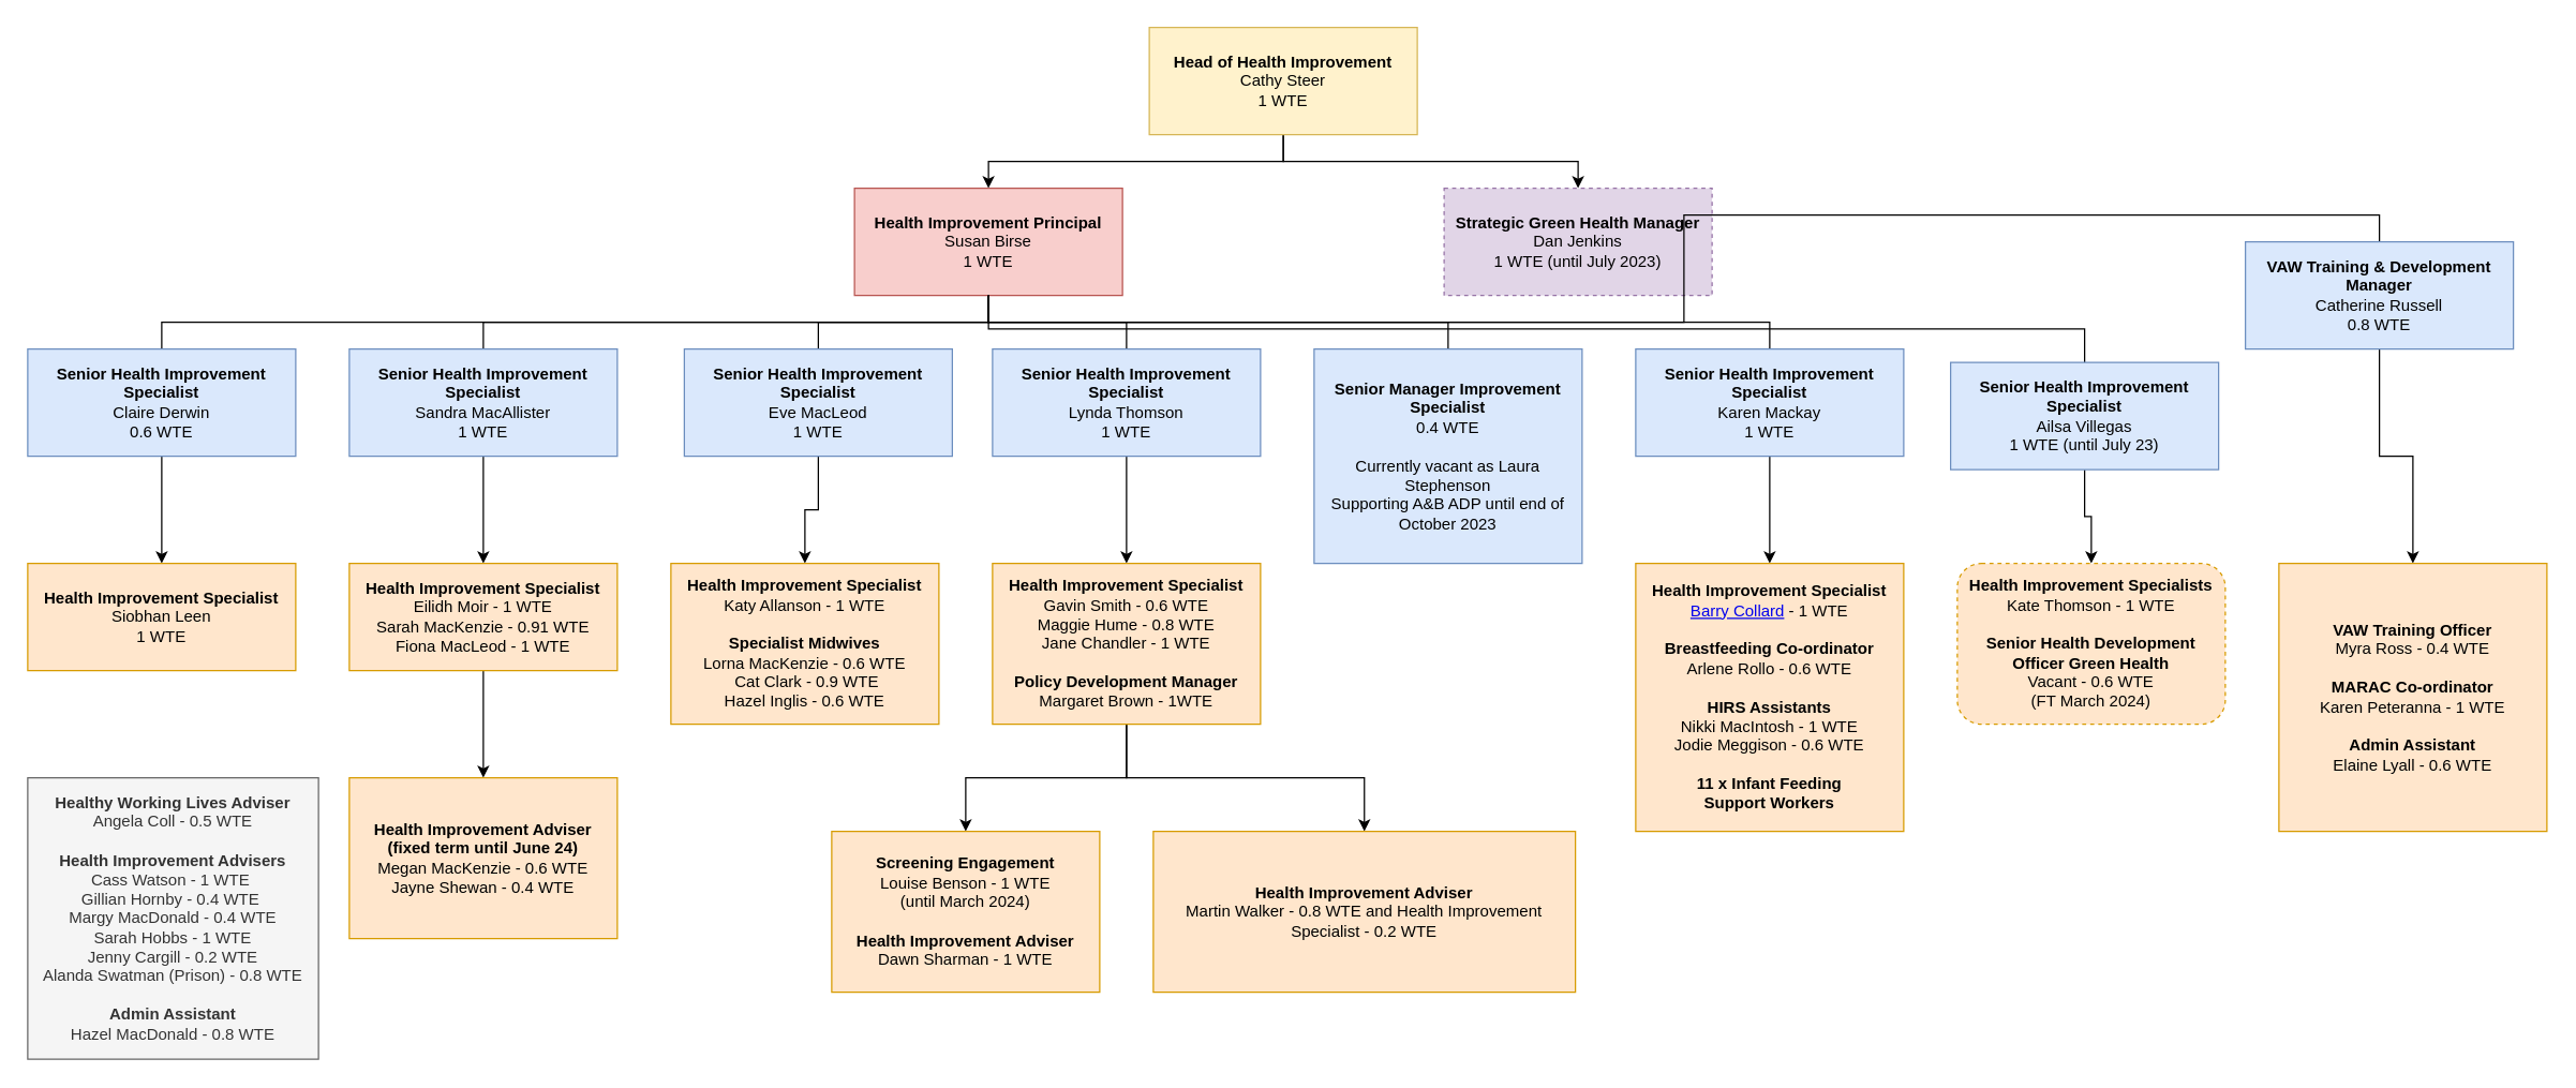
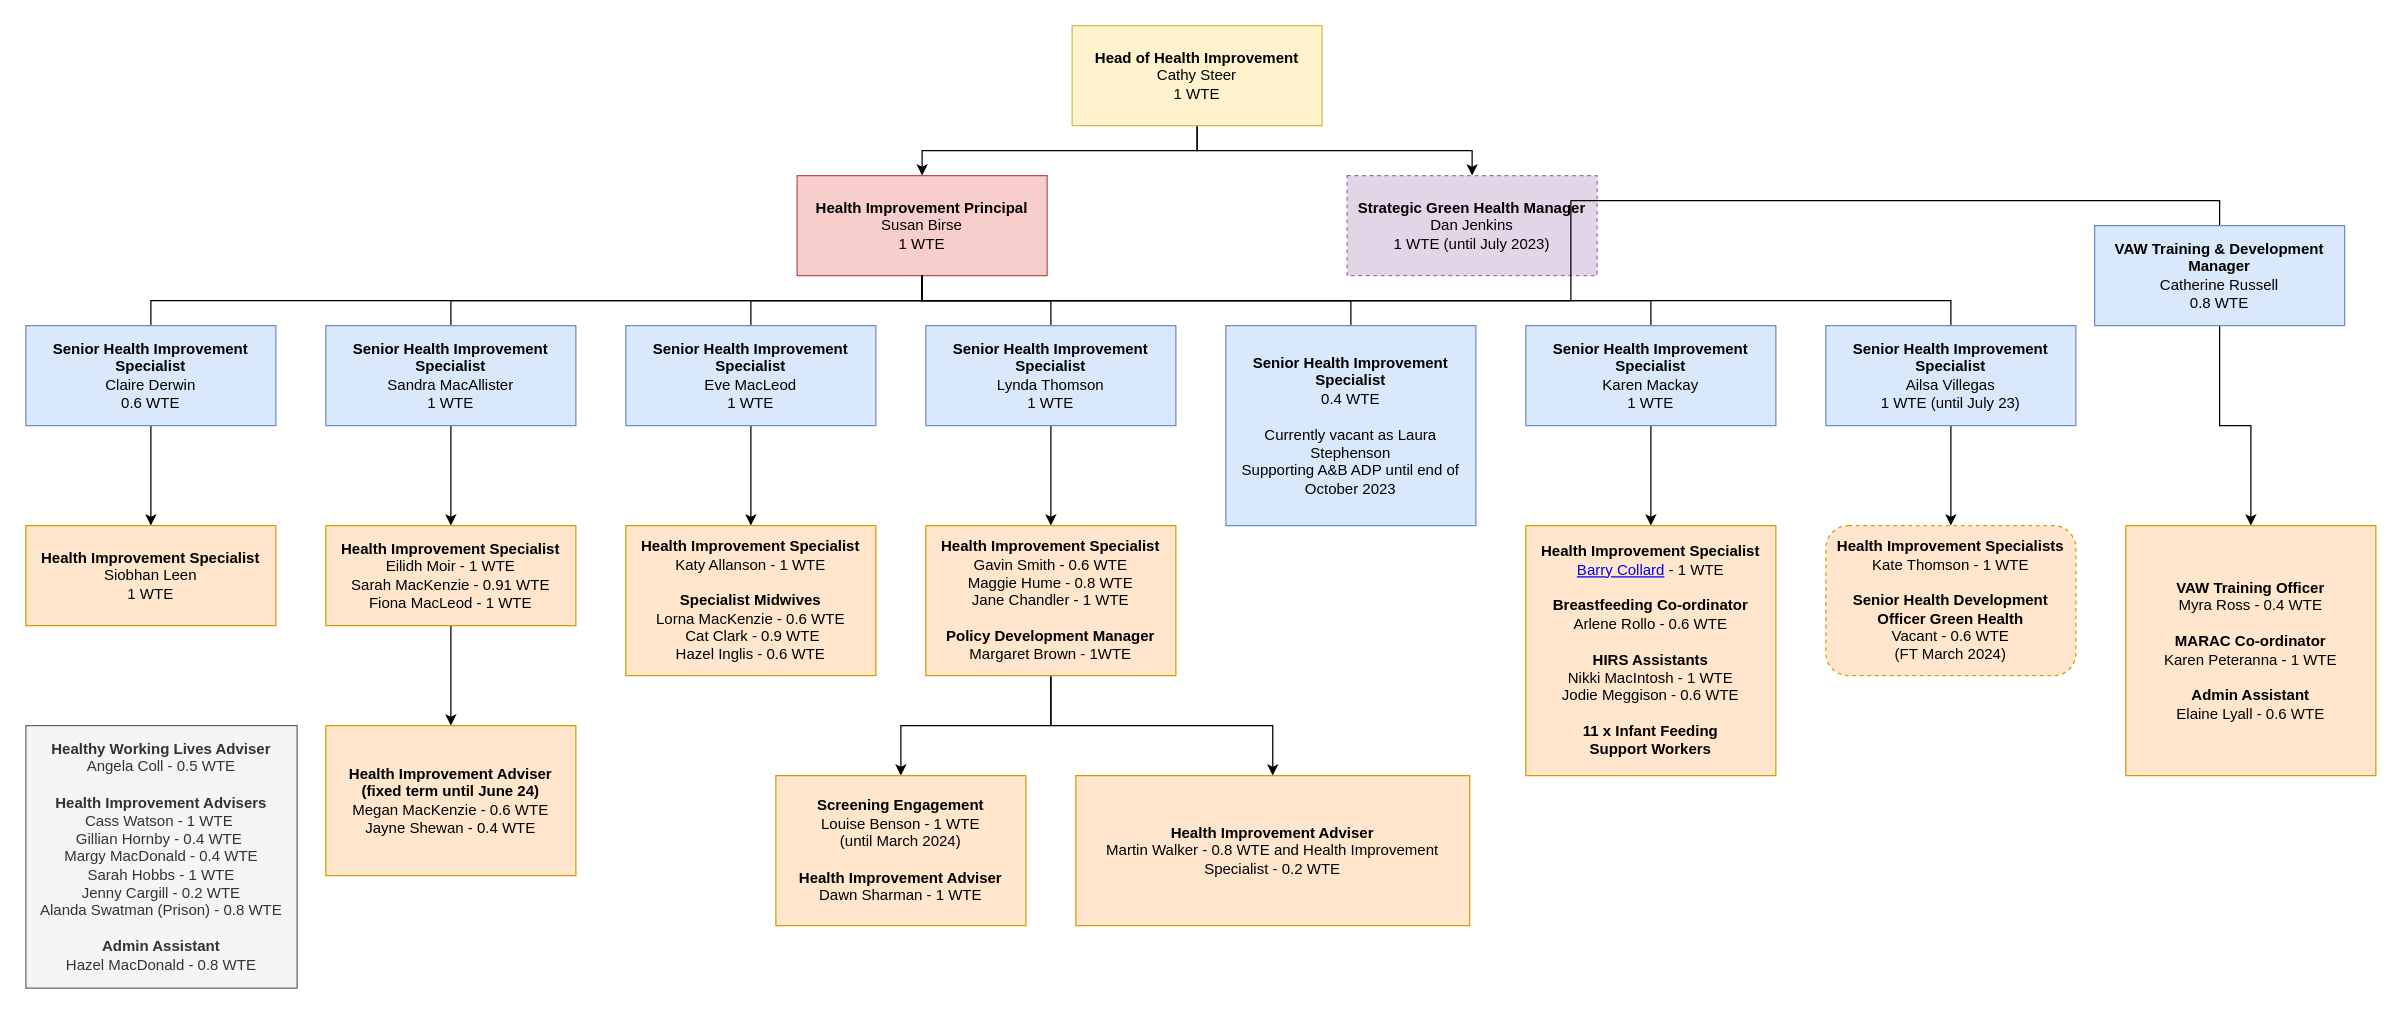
- <mxCell id="16" value="&lt;div&gt;&lt;b&gt;Senior Health Improvement Specialist&lt;/b&gt;&lt;/div&gt;&lt;div&gt;Eve MacLeod&lt;/div&gt;&lt;div&gt;1 WTE&lt;/div&gt;" style="rounded=0;whiteSpace=wrap;html=1;fillColor=#dae8fc;strokeColor=#6c8ebf;" parent="1" vertex="1"><mxGeometry x="510" y="260" width="200" height="80" as="geometry" /></mxCell>
+ <mxCell id="16" value="&lt;div&gt;&lt;b&gt;Senior Health Improvement Specialist&lt;/b&gt;&lt;/div&gt;&lt;div&gt;Eve MacLeod&lt;/div&gt;&lt;div&gt;1 WTE&lt;/div&gt;" style="rounded=0;whiteSpace=wrap;html=1;fillColor=#dae8fc;strokeColor=#6c8ebf;" parent="1" vertex="1"><mxGeometry x="500" y="260" width="200" height="80" as="geometry" /></mxCell>
- <mxCell id="36" value="&lt;div&gt;&lt;b&gt;Senior Health Improvement Specialist&lt;/b&gt;&lt;/div&gt;&lt;div&gt;&lt;div&gt;Ailsa Villegas&lt;/div&gt;&lt;div&gt;1 WTE (until July 23)&lt;/div&gt;&lt;/div&gt;" style="rounded=0;whiteSpace=wrap;html=1;fillColor=#dae8fc;strokeColor=#6c8ebf;" parent="1" vertex="1"><mxGeometry x="1455" y="270" width="200" height="80" as="geometry" /></mxCell>
+ <mxCell id="36" value="&lt;div&gt;&lt;b&gt;Senior Health Improvement Specialist&lt;/b&gt;&lt;/div&gt;&lt;div&gt;&lt;div&gt;Ailsa Villegas&lt;/div&gt;&lt;div&gt;1 WTE (until July 23)&lt;/div&gt;&lt;/div&gt;" style="rounded=0;whiteSpace=wrap;html=1;fillColor=#dae8fc;strokeColor=#6c8ebf;" parent="1" vertex="1"><mxGeometry x="1460" y="260" width="200" height="80" as="geometry" /></mxCell>
- <mxCell id="21" value="&lt;div&gt;&lt;b&gt;Senior Manager Improvement Specialist&lt;/b&gt;&lt;/div&gt;&lt;div&gt;&lt;div&gt;0.4 WTE&lt;/div&gt;&lt;div&gt;&lt;br&gt;&lt;/div&gt;&lt;div&gt;Currently vacant as Laura Stephenson&lt;/div&gt;&lt;div&gt;Supporting A&amp;amp;B ADP until end of October 2023&lt;/div&gt;&lt;/div&gt;" style="rounded=0;whiteSpace=wrap;html=1;fillColor=#dae8fc;strokeColor=#6c8ebf;" parent="1" vertex="1"><mxGeometry x="980" y="260" width="200" height="160" as="geometry" /></mxCell>
+ <mxCell id="21" value="&lt;div&gt;&lt;b&gt;Senior Health Improvement Specialist&lt;/b&gt;&lt;/div&gt;&lt;div&gt;&lt;div&gt;0.4 WTE&lt;/div&gt;&lt;div&gt;&lt;br&gt;&lt;/div&gt;&lt;div&gt;Currently vacant as Laura Stephenson&lt;/div&gt;&lt;div&gt;Supporting A&amp;amp;B ADP until end of October 2023&lt;/div&gt;&lt;/div&gt;" style="rounded=0;whiteSpace=wrap;html=1;fillColor=#dae8fc;strokeColor=#6c8ebf;" parent="1" vertex="1"><mxGeometry x="980" y="260" width="200" height="160" as="geometry" /></mxCell>
